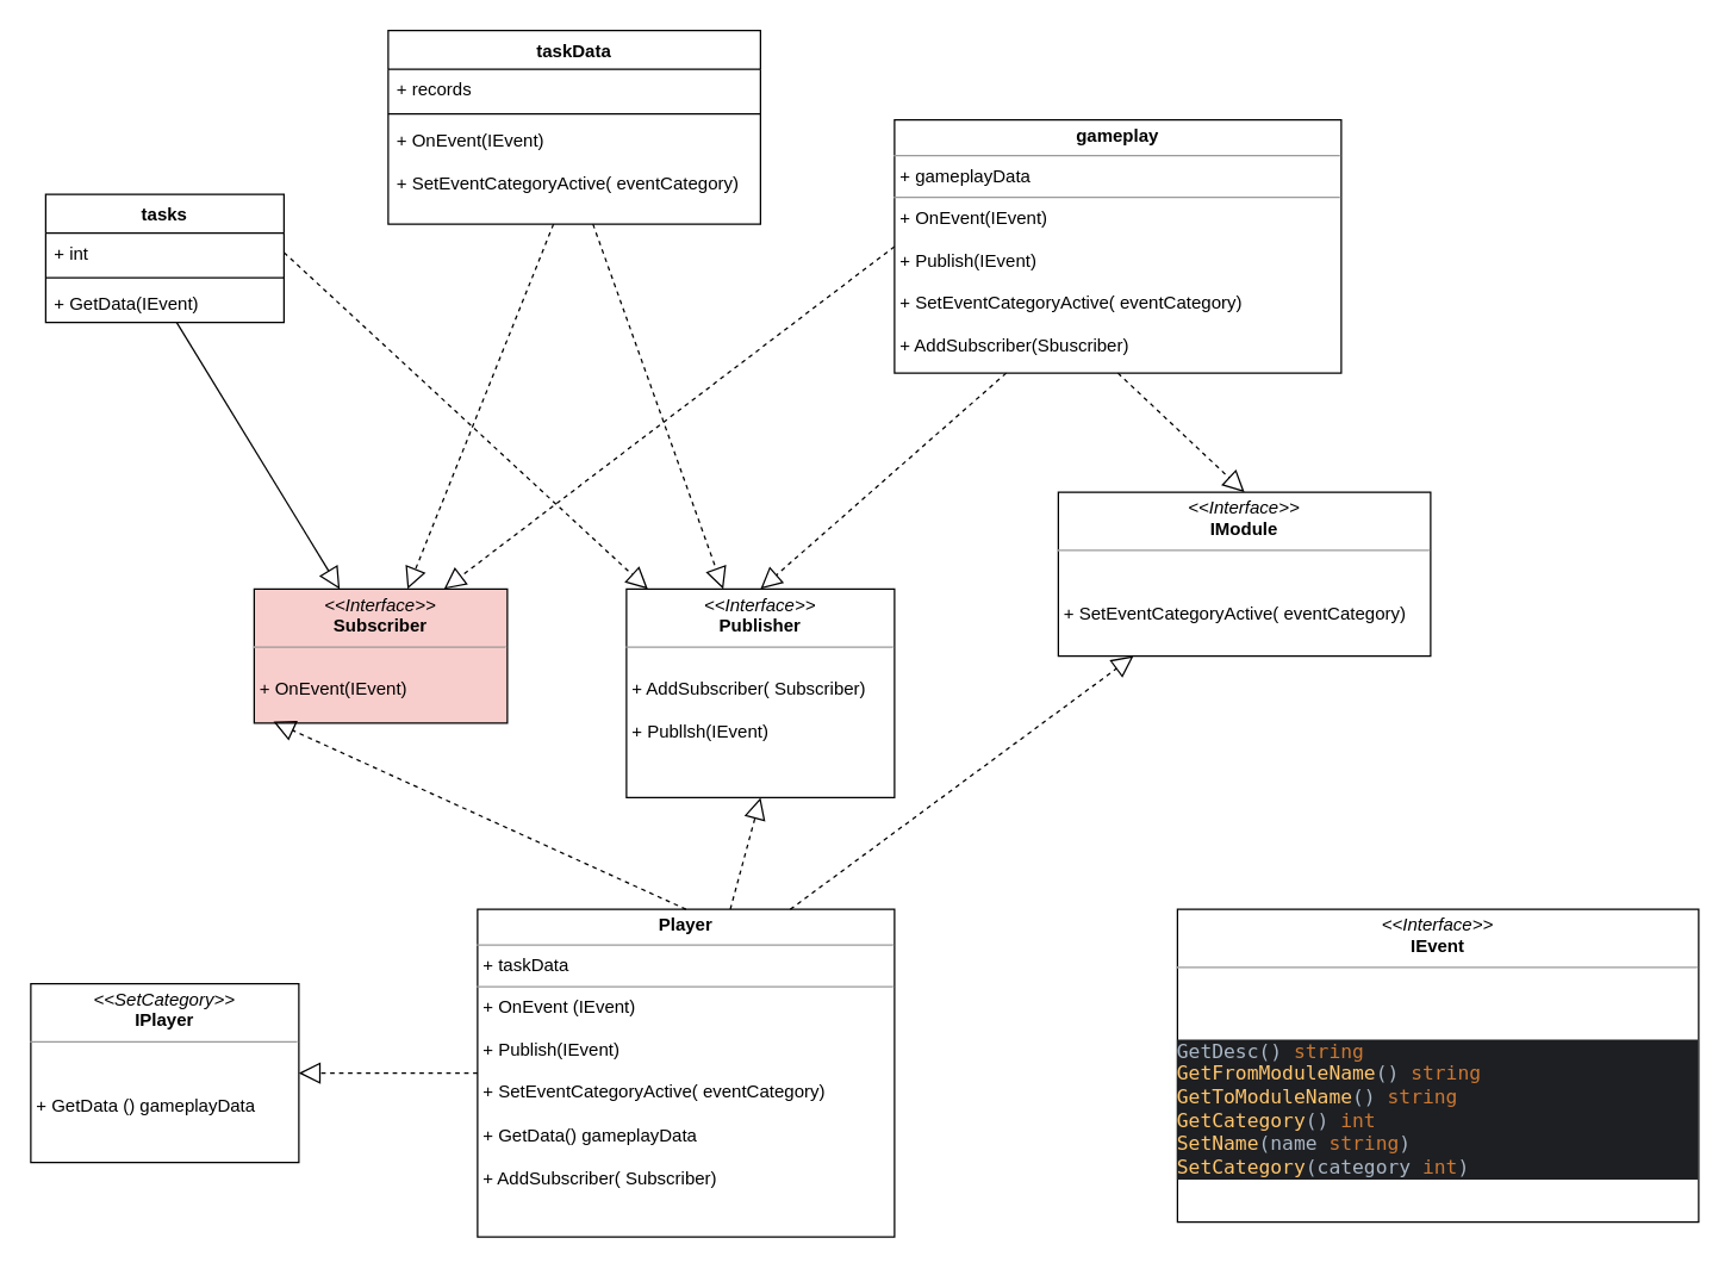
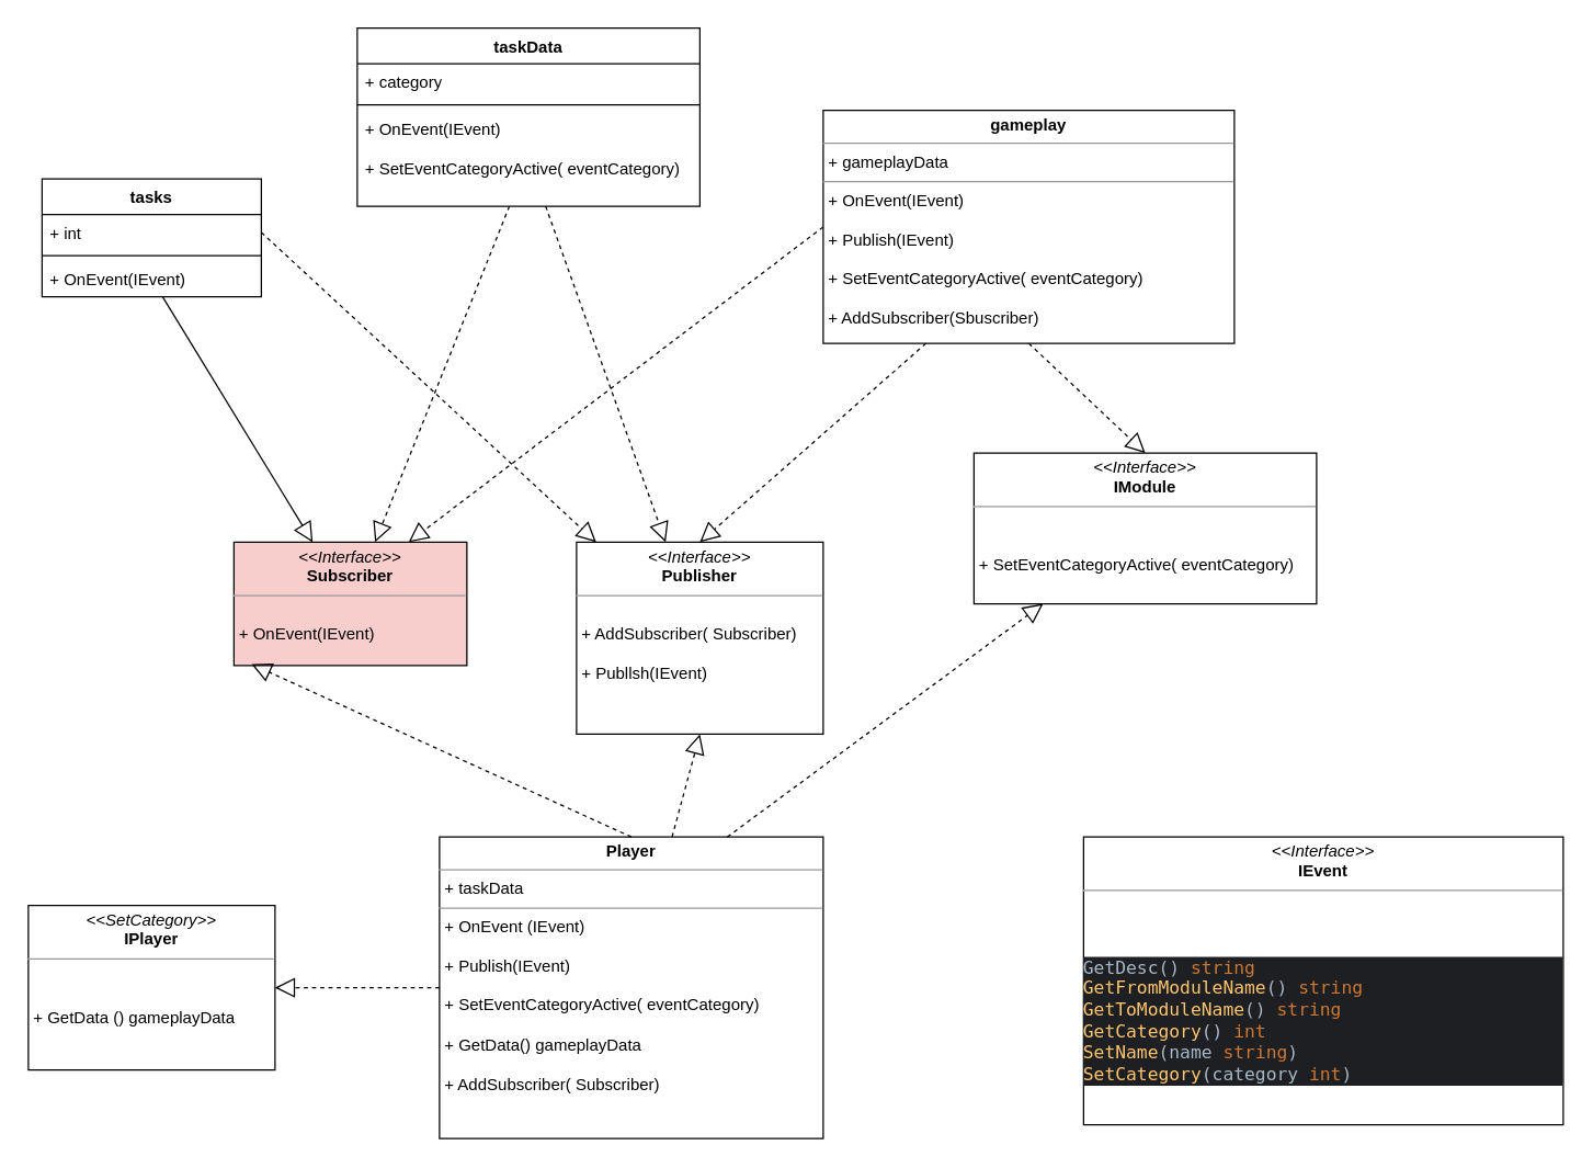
- <mxCell id="7" value="+ records" style="text;strokeColor=none;fillColor=none;align=left;verticalAlign=top;spacingLeft=4;spacingRight=4;overflow=hidden;rotatable=0;points=[[0,0.5],[1,0.5]];portConstraint=eastwest;whiteSpace=wrap;html=1;" vertex="1" parent="6"><mxGeometry y="26" width="250" height="26" as="geometry" /></mxCell>
+ <mxCell id="7" value="+ category" style="text;strokeColor=none;fillColor=none;align=left;verticalAlign=top;spacingLeft=4;spacingRight=4;overflow=hidden;rotatable=0;points=[[0,0.5],[1,0.5]];portConstraint=eastwest;whiteSpace=wrap;html=1;" vertex="1" parent="6"><mxGeometry y="26" width="250" height="26" as="geometry" /></mxCell>
- <mxCell id="5" value="+ GetData(IEvent)&lt;br&gt;" style="text;strokeColor=none;fillColor=none;align=left;verticalAlign=top;spacingLeft=4;spacingRight=4;overflow=hidden;rotatable=0;points=[[0,0.5],[1,0.5]];portConstraint=eastwest;whiteSpace=wrap;html=1;" vertex="1" parent="2"><mxGeometry y="60" width="160" height="26" as="geometry" /></mxCell>
+ <mxCell id="5" value="+ OnEvent(IEvent)&lt;br&gt;" style="text;strokeColor=none;fillColor=none;align=left;verticalAlign=top;spacingLeft=4;spacingRight=4;overflow=hidden;rotatable=0;points=[[0,0.5],[1,0.5]];portConstraint=eastwest;whiteSpace=wrap;html=1;" vertex="1" parent="2"><mxGeometry y="60" width="160" height="26" as="geometry" /></mxCell>
